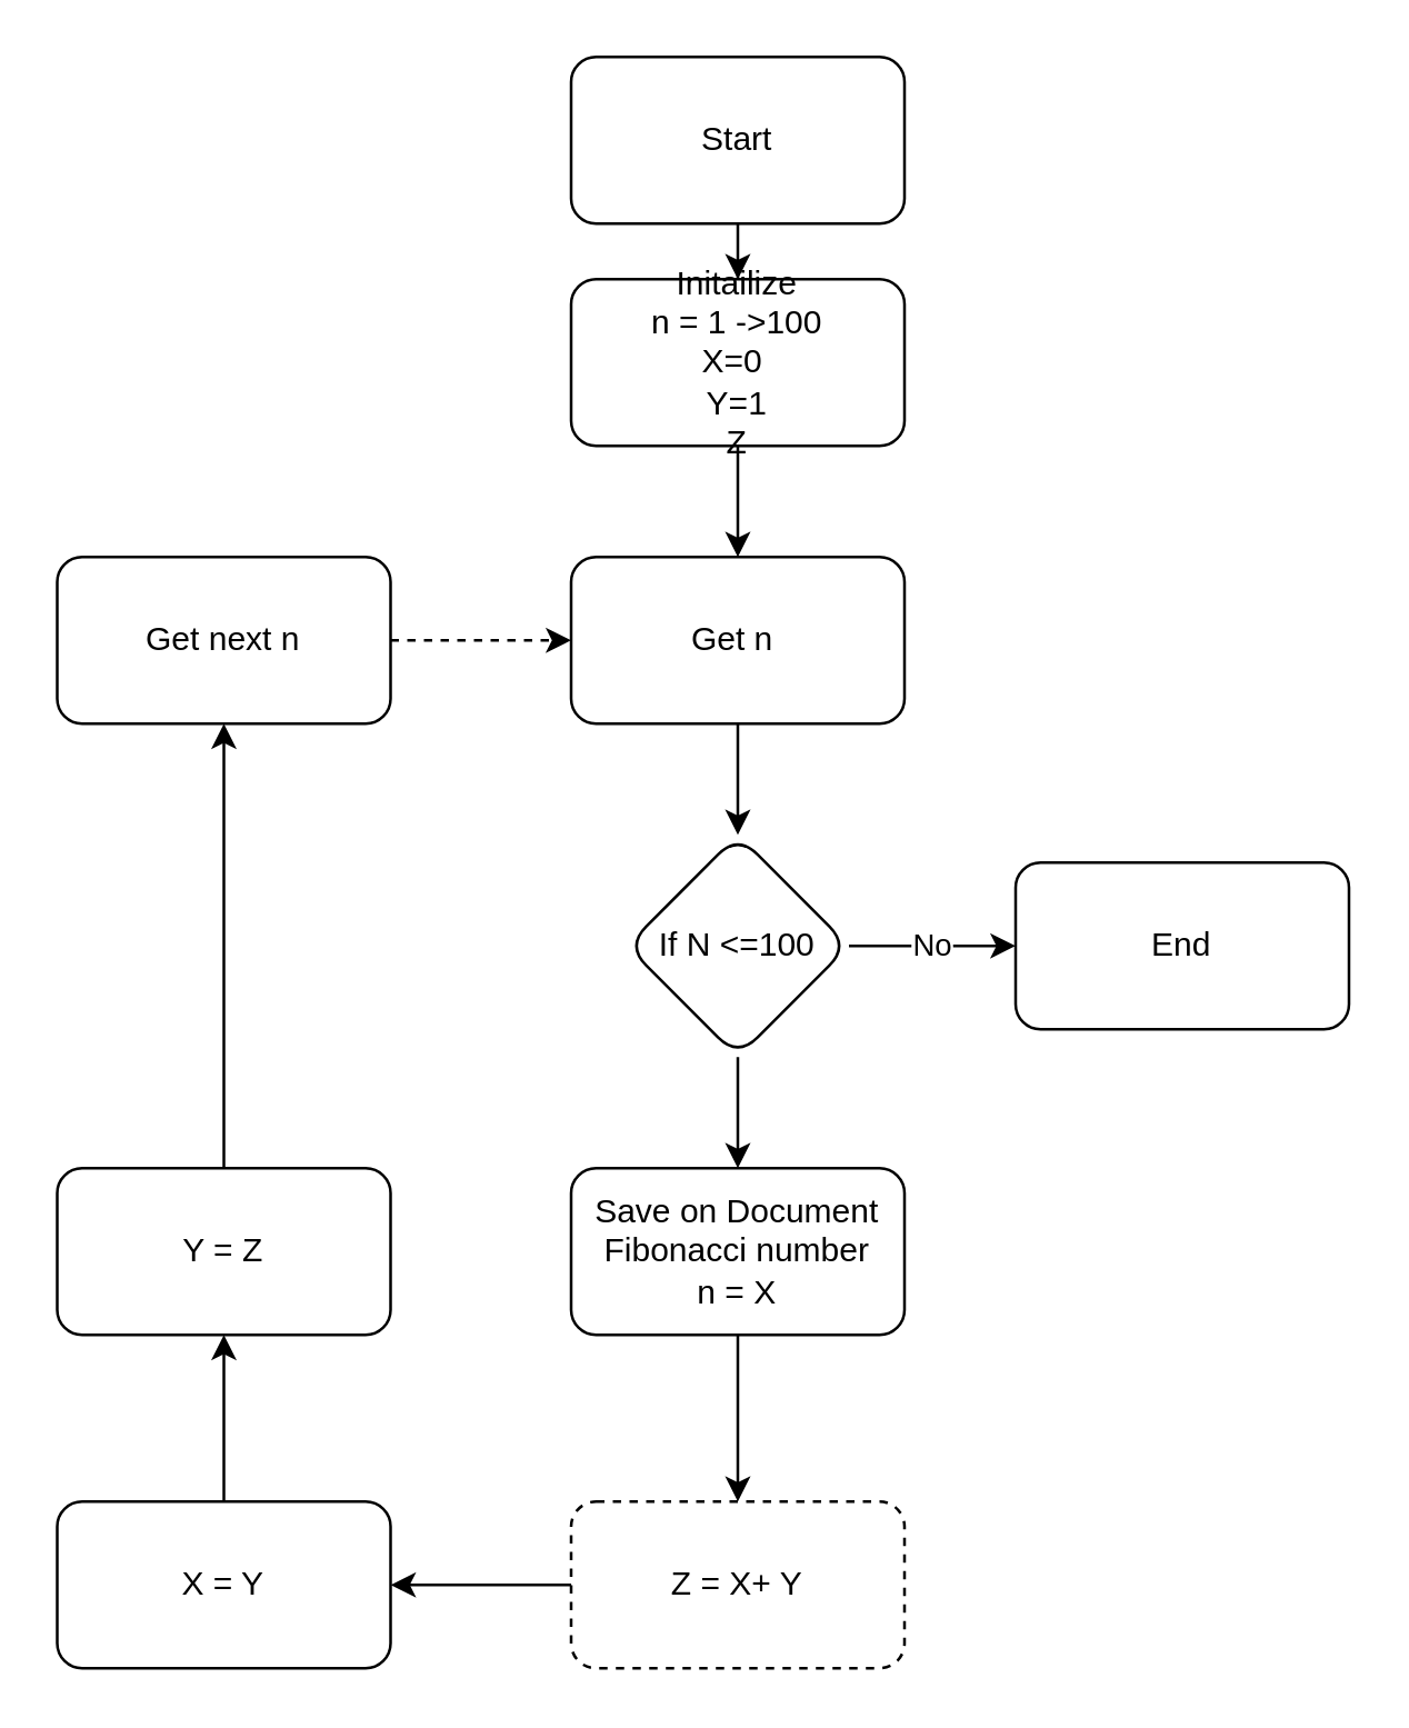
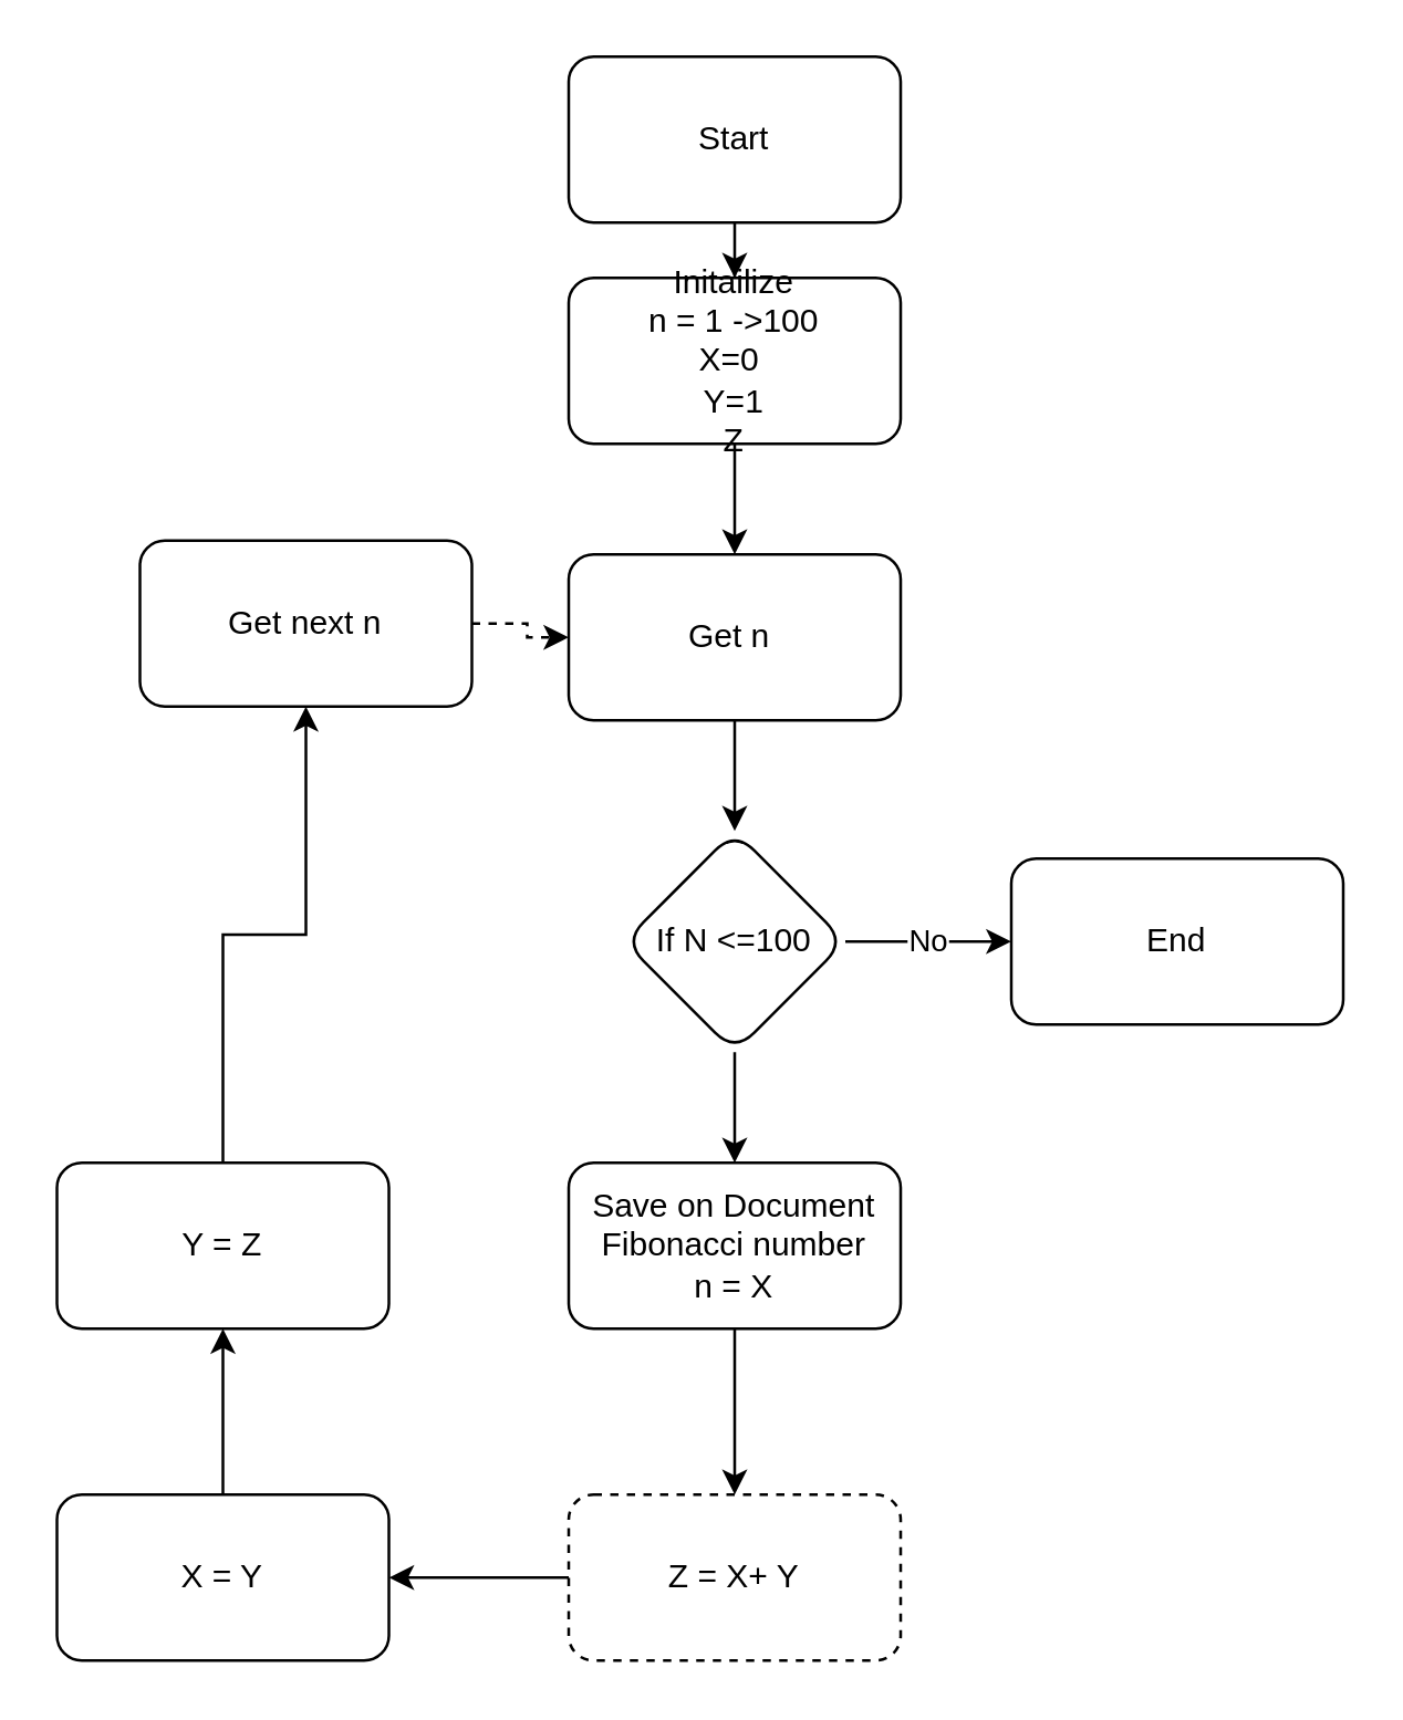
- <mxCell id="12" value="Get next n" style="whiteSpace=wrap;html=1;rounded=1;" parent="1" vertex="1"><mxGeometry x="20" y="200" width="120" height="60" as="geometry" /></mxCell>
+ <mxCell id="12" value="Get next n" style="whiteSpace=wrap;html=1;rounded=1;" parent="1" vertex="1"><mxGeometry x="50" y="195" width="120" height="60" as="geometry" /></mxCell>
